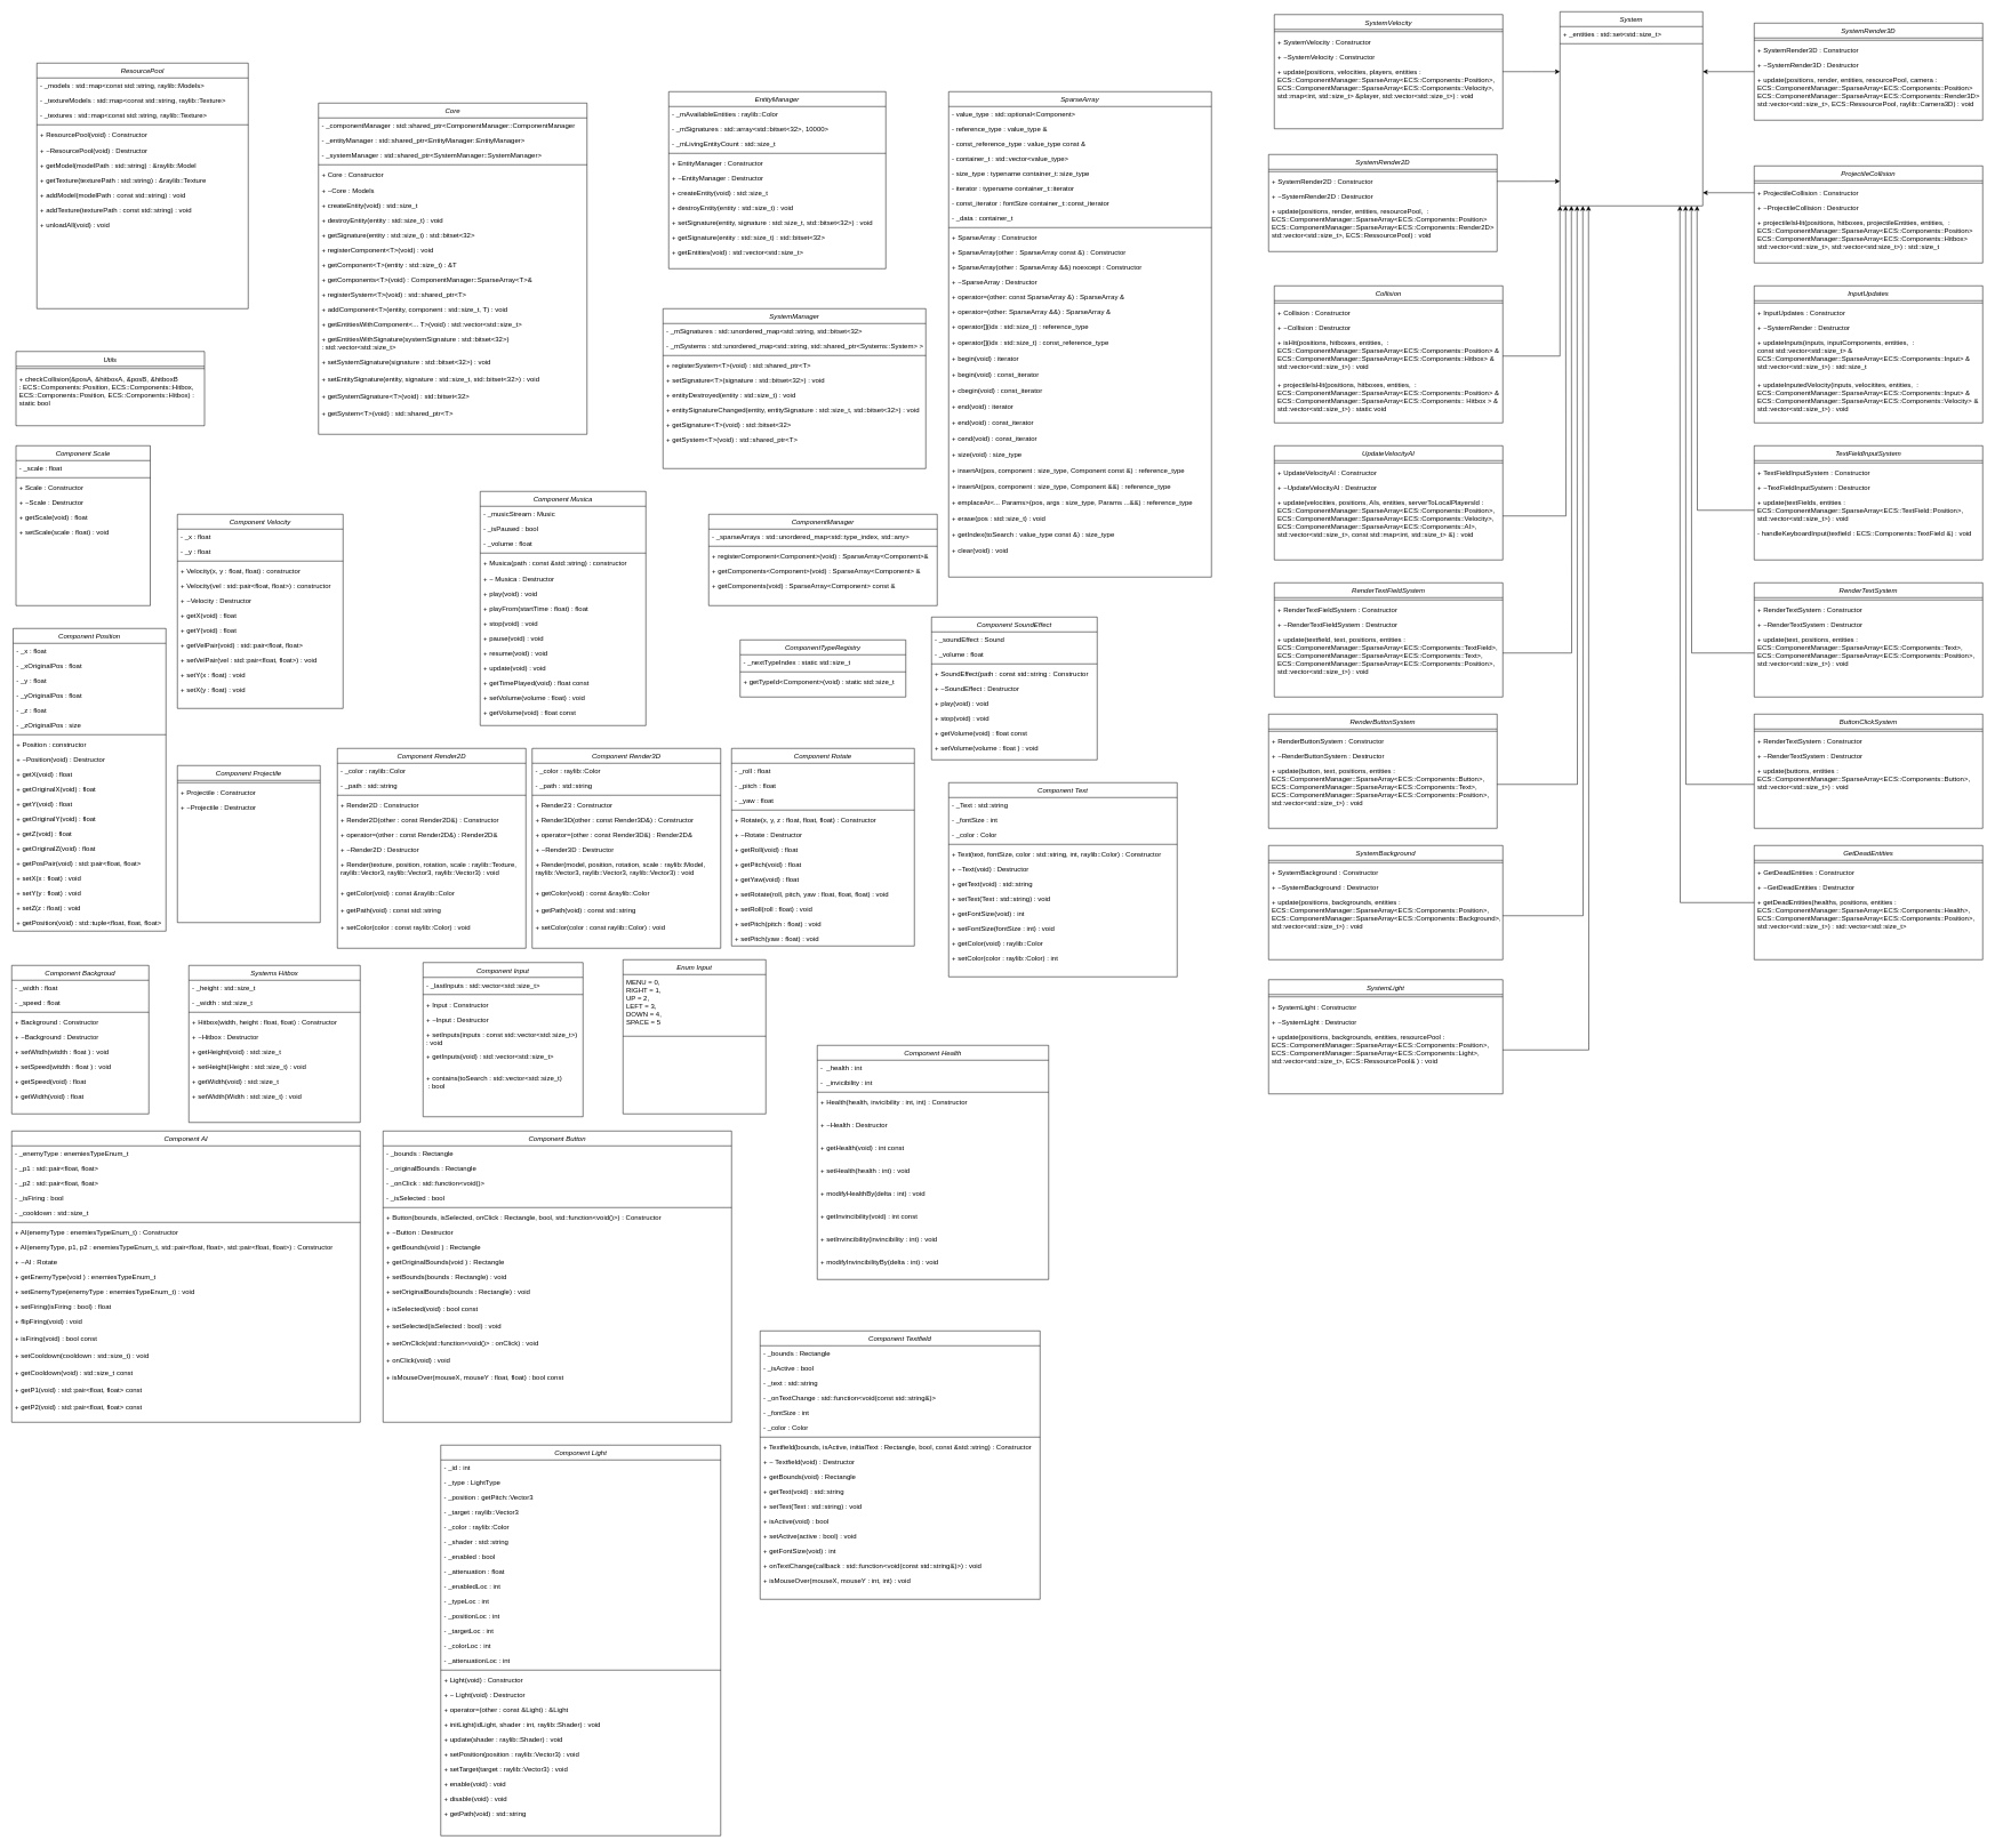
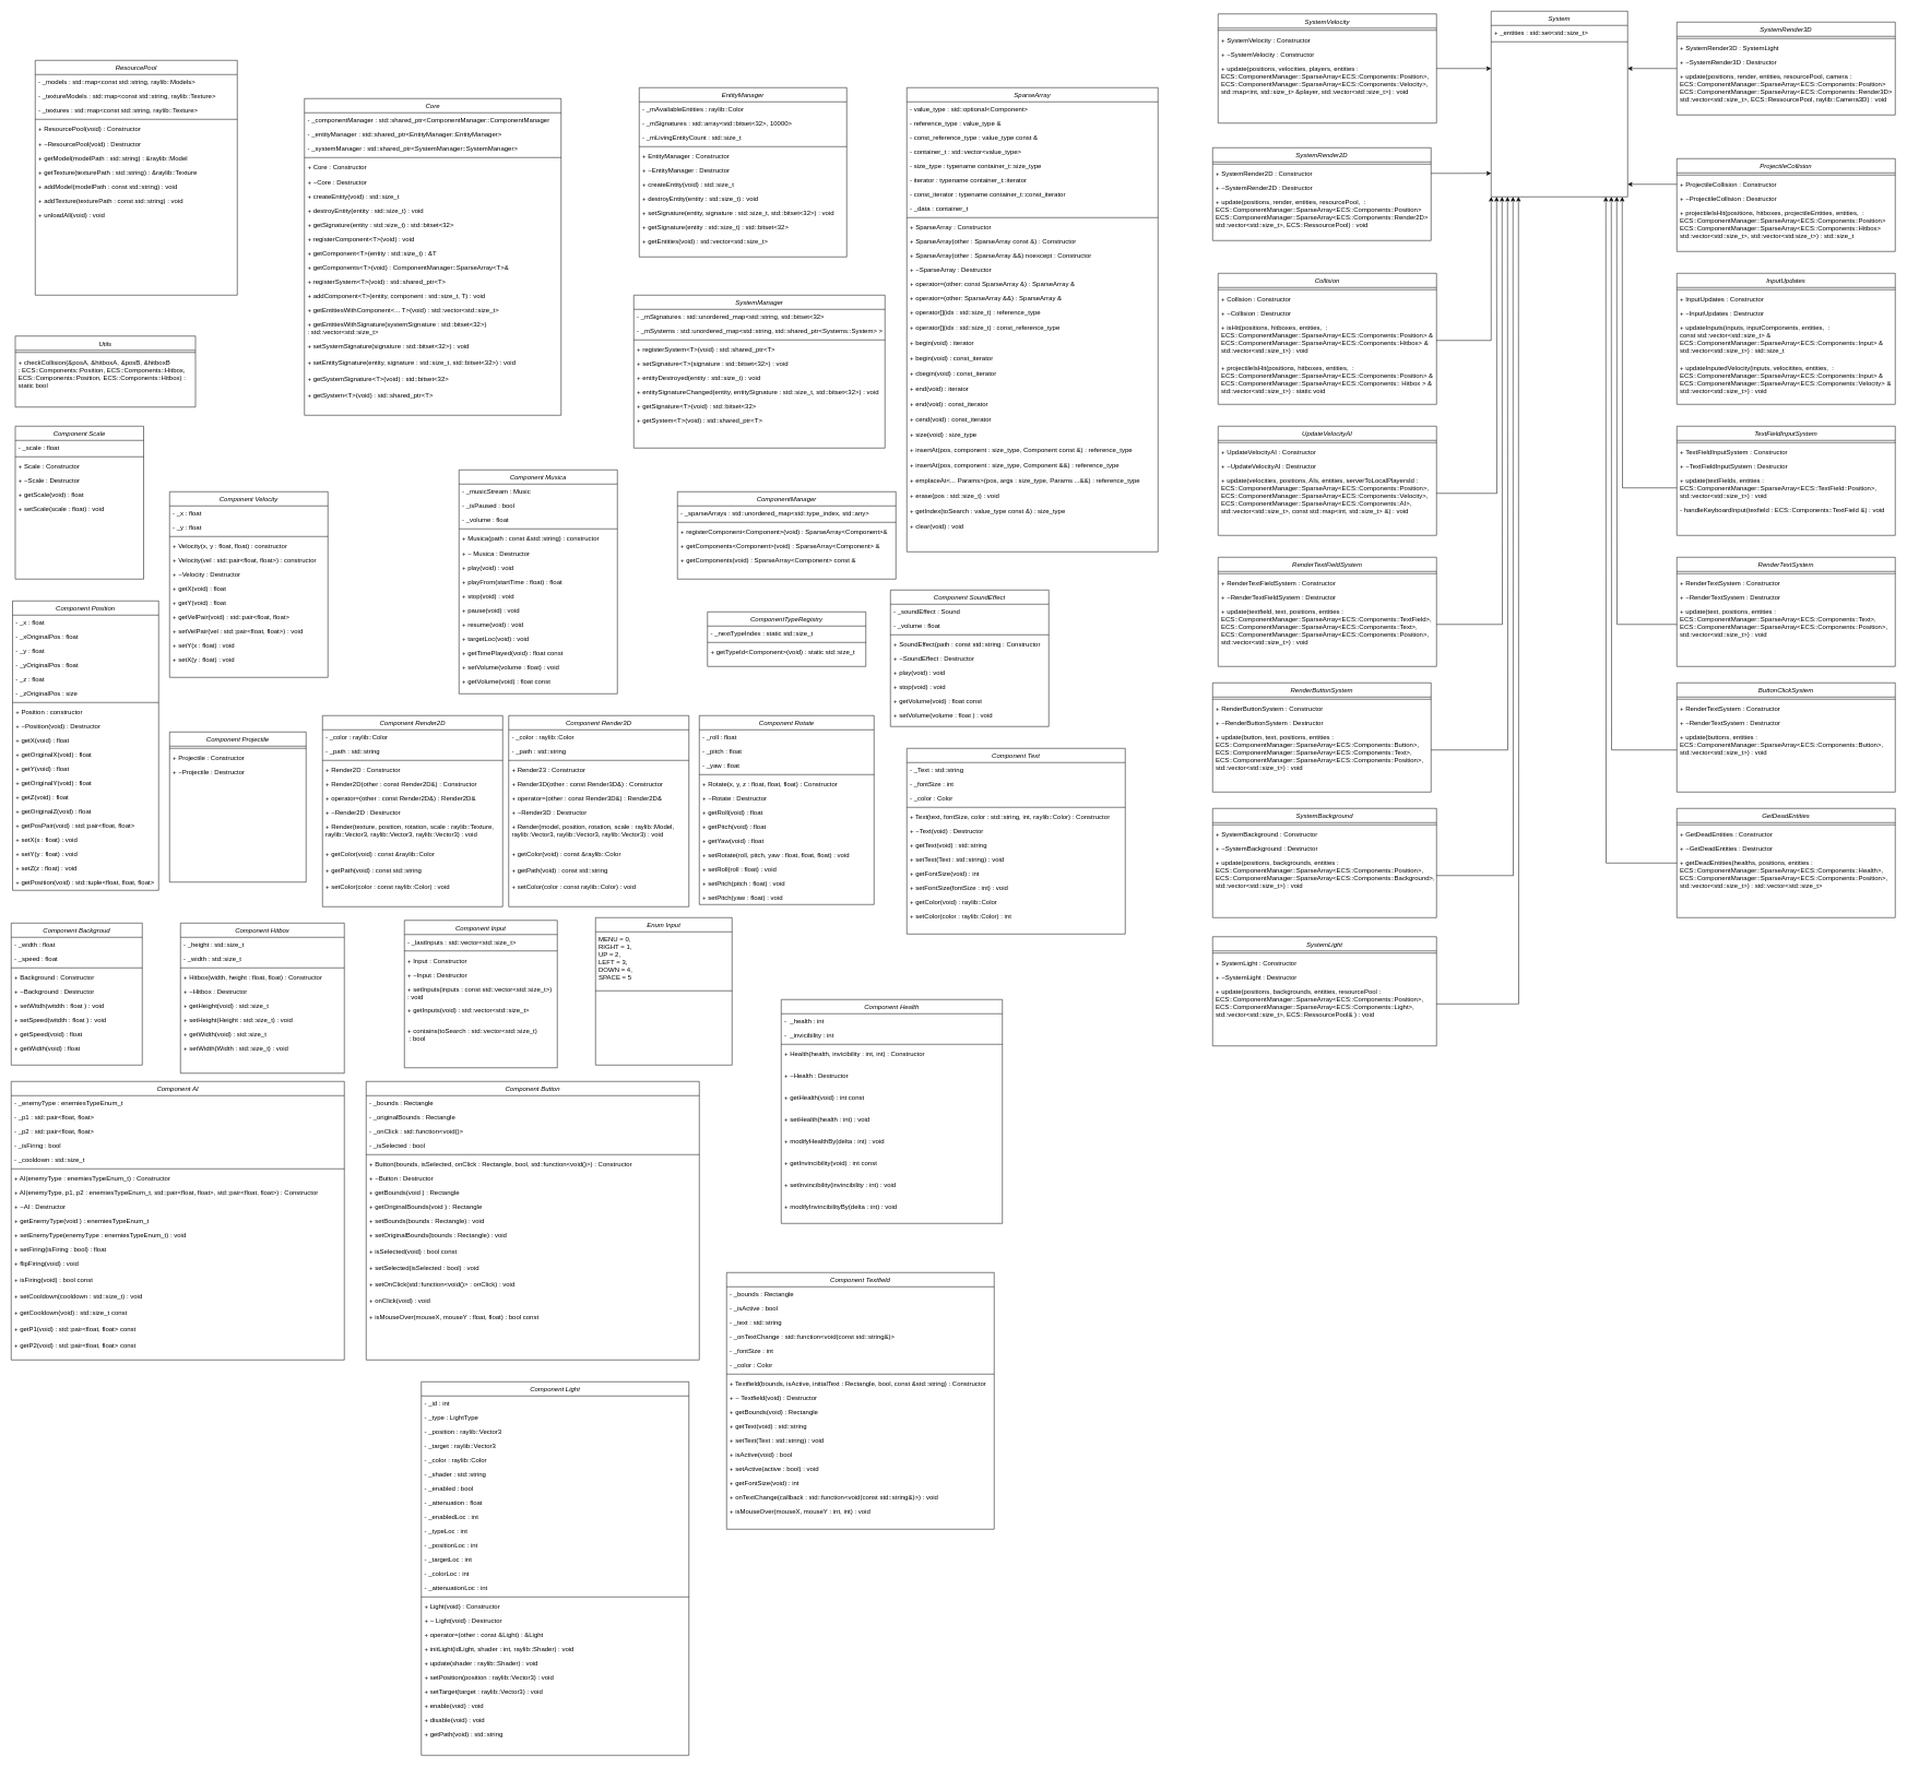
- <mxCell id="268" value="+ SystemRender3D : Constructor" style="text;align=left;verticalAlign=top;spacingLeft=4;spacingRight=4;overflow=hidden;rotatable=0;points=[[0,0.5],[1,0.5]];portConstraint=eastwest;" parent="266" vertex="1"><mxGeometry y="34" width="400" height="26" as="geometry" /></mxCell>
+ <mxCell id="268" value="+ SystemRender3D : SystemLight" style="text;align=left;verticalAlign=top;spacingLeft=4;spacingRight=4;overflow=hidden;rotatable=0;points=[[0,0.5],[1,0.5]];portConstraint=eastwest;" parent="266" vertex="1"><mxGeometry y="34" width="400" height="26" as="geometry" /></mxCell>
- <mxCell id="175" value="+ ~Core : Models" style="text;align=left;verticalAlign=top;spacingLeft=4;spacingRight=4;overflow=hidden;rotatable=0;points=[[0,0.5],[1,0.5]];portConstraint=eastwest;" parent="169" vertex="1"><mxGeometry y="140" width="470" height="26" as="geometry" /></mxCell>
+ <mxCell id="175" value="+ ~Core : Destructor" style="text;align=left;verticalAlign=top;spacingLeft=4;spacingRight=4;overflow=hidden;rotatable=0;points=[[0,0.5],[1,0.5]];portConstraint=eastwest;" parent="169" vertex="1"><mxGeometry y="140" width="470" height="26" as="geometry" /></mxCell>
- <mxCell id="235" value="- const_iterator : fontSize container_t::const_iterator" style="text;align=left;verticalAlign=top;spacingLeft=4;spacingRight=4;overflow=hidden;rotatable=0;points=[[0,0.5],[1,0.5]];portConstraint=eastwest;" parent="228" vertex="1"><mxGeometry y="182" width="460" height="26" as="geometry" /></mxCell>
+ <mxCell id="235" value="- const_iterator : typename container_t::const_iterator" style="text;align=left;verticalAlign=top;spacingLeft=4;spacingRight=4;overflow=hidden;rotatable=0;points=[[0,0.5],[1,0.5]];portConstraint=eastwest;" parent="228" vertex="1"><mxGeometry y="182" width="460" height="26" as="geometry" /></mxCell>
- <mxCell id="286" value="+ ~SystemRender : Destructor" style="text;align=left;verticalAlign=top;spacingLeft=4;spacingRight=4;overflow=hidden;rotatable=0;points=[[0,0.5],[1,0.5]];portConstraint=eastwest;" parent="283" vertex="1"><mxGeometry y="60" width="400" height="26" as="geometry" /></mxCell>
+ <mxCell id="286" value="+ ~InputUpdates : Destructor" style="text;align=left;verticalAlign=top;spacingLeft=4;spacingRight=4;overflow=hidden;rotatable=0;points=[[0,0.5],[1,0.5]];portConstraint=eastwest;" parent="283" vertex="1"><mxGeometry y="60" width="400" height="26" as="geometry" /></mxCell>
- <mxCell id="153" value="+ update(void) : void" style="text;align=left;verticalAlign=top;spacingLeft=4;spacingRight=4;overflow=hidden;rotatable=0;points=[[0,0.5],[1,0.5]];portConstraint=eastwest;" parent="141" vertex="1"><mxGeometry y="296" width="290" height="26" as="geometry" /></mxCell>
+ <mxCell id="153" value="+ targetLoc(void) : void" style="text;align=left;verticalAlign=top;spacingLeft=4;spacingRight=4;overflow=hidden;rotatable=0;points=[[0,0.5],[1,0.5]];portConstraint=eastwest;" parent="141" vertex="1"><mxGeometry y="296" width="290" height="26" as="geometry" /></mxCell>
- <mxCell id="73" value="Systems Hitbox" style="swimlane;fontStyle=2;align=center;verticalAlign=top;childLayout=stackLayout;horizontal=1;startSize=26;horizontalStack=0;resizeParent=1;resizeLast=0;collapsible=1;marginBottom=0;rounded=0;shadow=0;strokeWidth=1;" parent="1" vertex="1"><mxGeometry x="330" y="1690" width="300" height="275" as="geometry"><mxRectangle x="230" y="140" width="160" height="26" as="alternateBounds" /></mxGeometry></mxCell>
+ <mxCell id="73" value="Component Hitbox" style="swimlane;fontStyle=2;align=center;verticalAlign=top;childLayout=stackLayout;horizontal=1;startSize=26;horizontalStack=0;resizeParent=1;resizeLast=0;collapsible=1;marginBottom=0;rounded=0;shadow=0;strokeWidth=1;" parent="1" vertex="1"><mxGeometry x="330" y="1690" width="300" height="275" as="geometry"><mxRectangle x="230" y="140" width="160" height="26" as="alternateBounds" /></mxGeometry></mxCell>
- <mxCell id="305" value="+ ~AI : Rotate" style="text;align=left;verticalAlign=top;spacingLeft=4;spacingRight=4;overflow=hidden;rotatable=0;points=[[0,0.5],[1,0.5]];portConstraint=eastwest;" vertex="1" parent="296"><mxGeometry y="216" width="610" height="26" as="geometry" /></mxCell>
+ <mxCell id="305" value="+ ~AI : Destructor" style="text;align=left;verticalAlign=top;spacingLeft=4;spacingRight=4;overflow=hidden;rotatable=0;points=[[0,0.5],[1,0.5]];portConstraint=eastwest;" vertex="1" parent="296"><mxGeometry y="216" width="610" height="26" as="geometry" /></mxCell>
- <mxCell id="412" value="- _position : getPitch::Vector3" style="text;align=left;verticalAlign=top;spacingLeft=4;spacingRight=4;overflow=hidden;rotatable=0;points=[[0,0.5],[1,0.5]];portConstraint=eastwest;" vertex="1" parent="409"><mxGeometry y="78" width="490" height="26" as="geometry" /></mxCell>
+ <mxCell id="412" value="- _position : raylib::Vector3" style="text;align=left;verticalAlign=top;spacingLeft=4;spacingRight=4;overflow=hidden;rotatable=0;points=[[0,0.5],[1,0.5]];portConstraint=eastwest;" vertex="1" parent="409"><mxGeometry y="78" width="490" height="26" as="geometry" /></mxCell>
